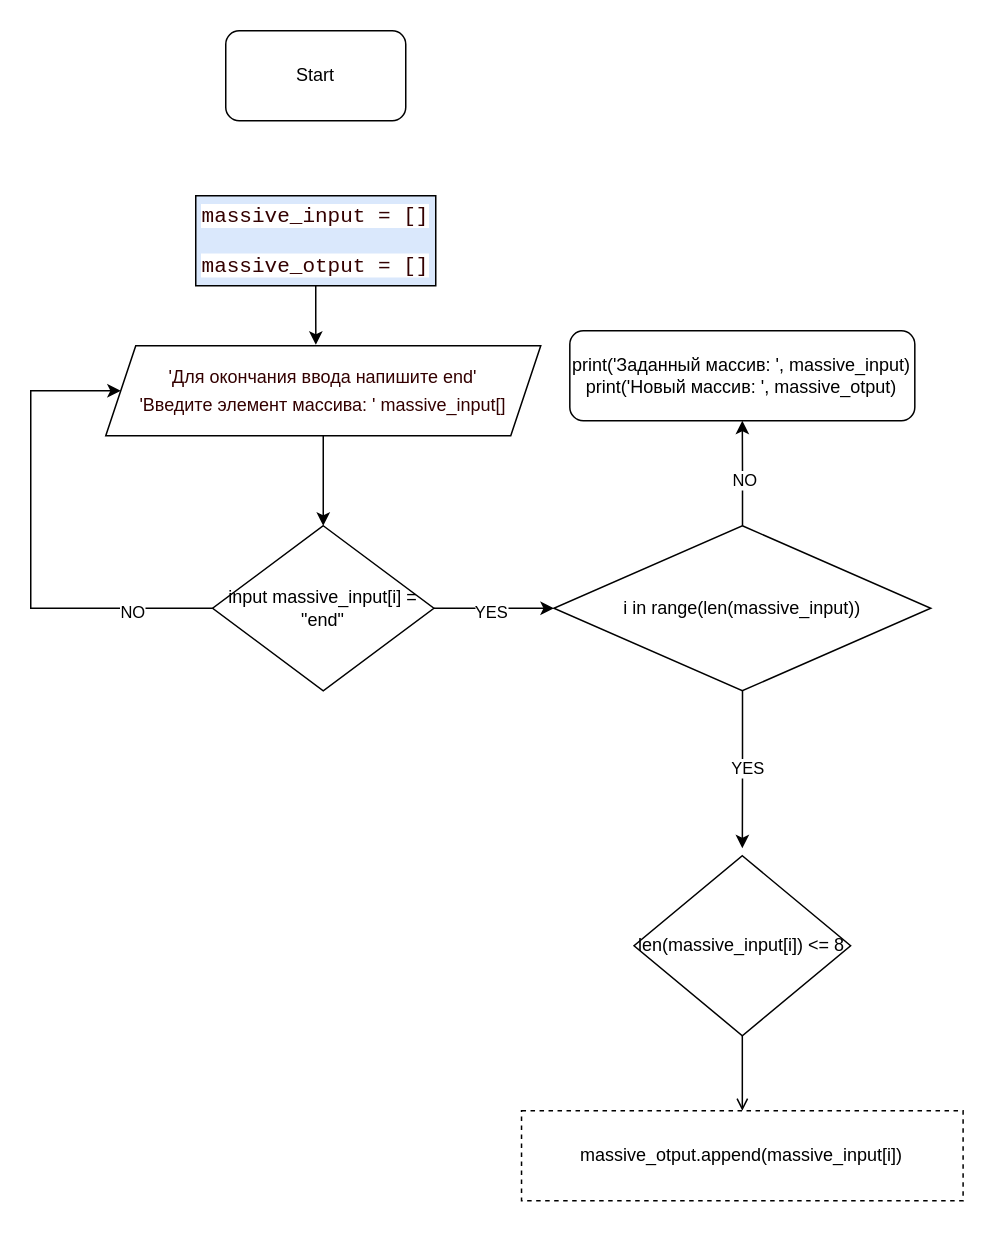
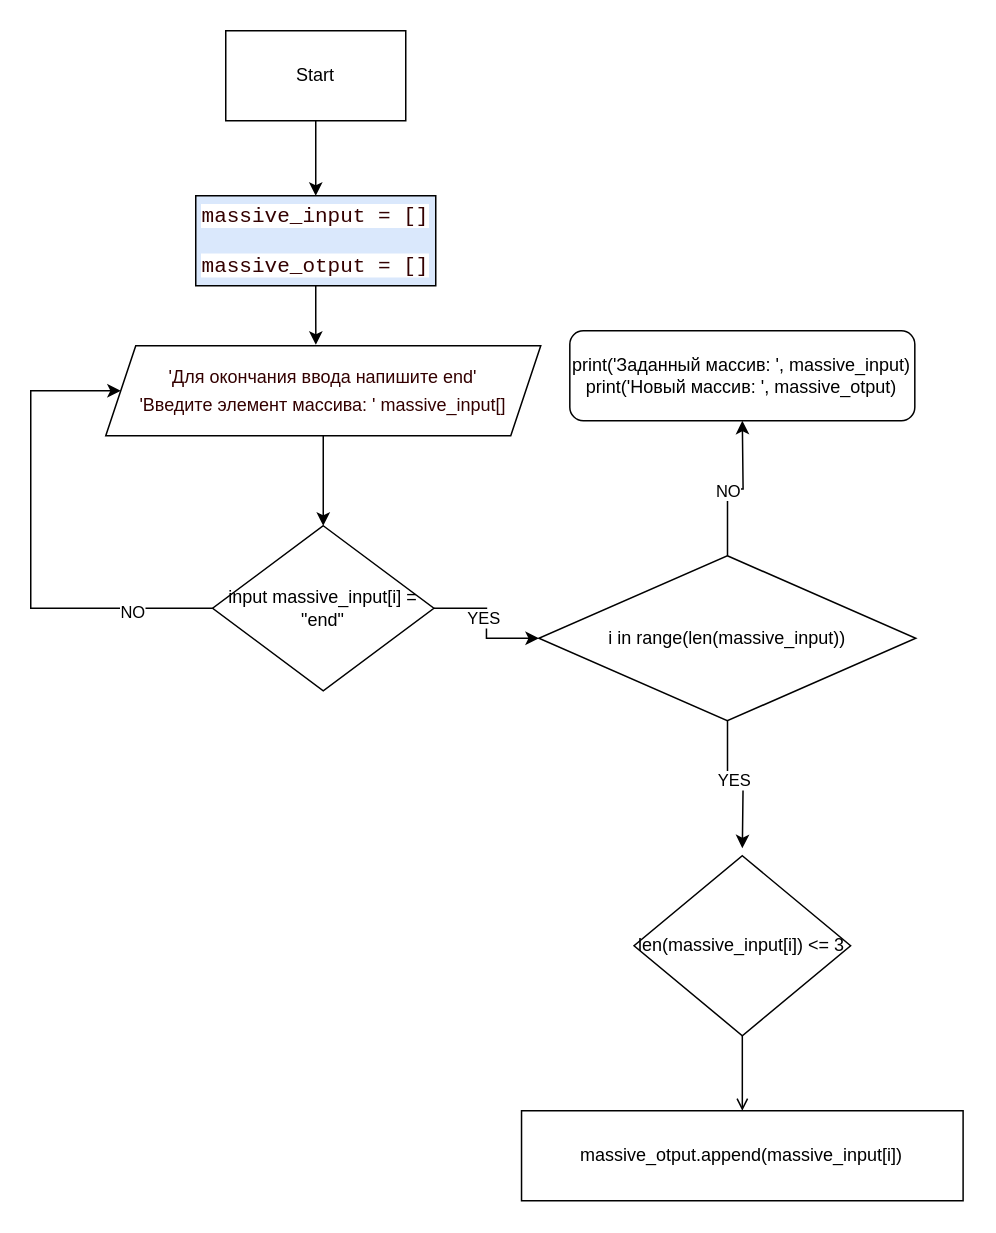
- <mxCell id="3" value="Start" style="rounded=1;whiteSpace=wrap;html=1;" parent="1" vertex="1"><mxGeometry x="150" y="20" width="120" height="60" as="geometry" /></mxCell>
+ <mxCell id="3" value="Start" style="whiteSpace=wrap;html=1;rounded=0;" parent="1" vertex="1"><mxGeometry x="150" y="20" width="120" height="60" as="geometry" /></mxCell>
+ <mxCell id="2" value="" style="edgeStyle=orthogonalEdgeStyle;rounded=0;orthogonalLoop=1;jettySize=auto;html=1;" parent="1" source="3" target="4" edge="1"><mxGeometry relative="1" as="geometry" /></mxCell>
- <mxCell id="17" value="i in range(len(massive_input))" style="rhombus;whiteSpace=wrap;html=1;" vertex="1" parent="1"><mxGeometry x="368.75" y="350" width="251.25" height="110" as="geometry" /></mxCell>
+ <mxCell id="17" value="i in range(len(massive_input))" style="rhombus;whiteSpace=wrap;html=1;" vertex="1" parent="1"><mxGeometry x="358.75" y="370" width="251.25" height="110" as="geometry" /></mxCell>
- <mxCell id="19" value="len(massive_input[i]) &amp;lt;= 8" style="rhombus;whiteSpace=wrap;html=1;" vertex="1" parent="1"><mxGeometry x="422.19" y="570" width="144.38" height="120" as="geometry" /></mxCell>
+ <mxCell id="19" value="len(massive_input[i]) &amp;lt;= 3" style="rhombus;whiteSpace=wrap;html=1;" vertex="1" parent="1"><mxGeometry x="422.19" y="570" width="144.38" height="120" as="geometry" /></mxCell>
- <mxCell id="20" value="massive_otput.append(massive_input[i])" style="rounded=0;whiteSpace=wrap;html=1;dashed=1;" vertex="1" parent="1"><mxGeometry x="347.19" y="740" width="294.38" height="60" as="geometry" /></mxCell>
+ <mxCell id="20" value="massive_otput.append(massive_input[i])" style="rounded=0;whiteSpace=wrap;html=1;" vertex="1" parent="1"><mxGeometry x="347.19" y="740" width="294.38" height="60" as="geometry" /></mxCell>
